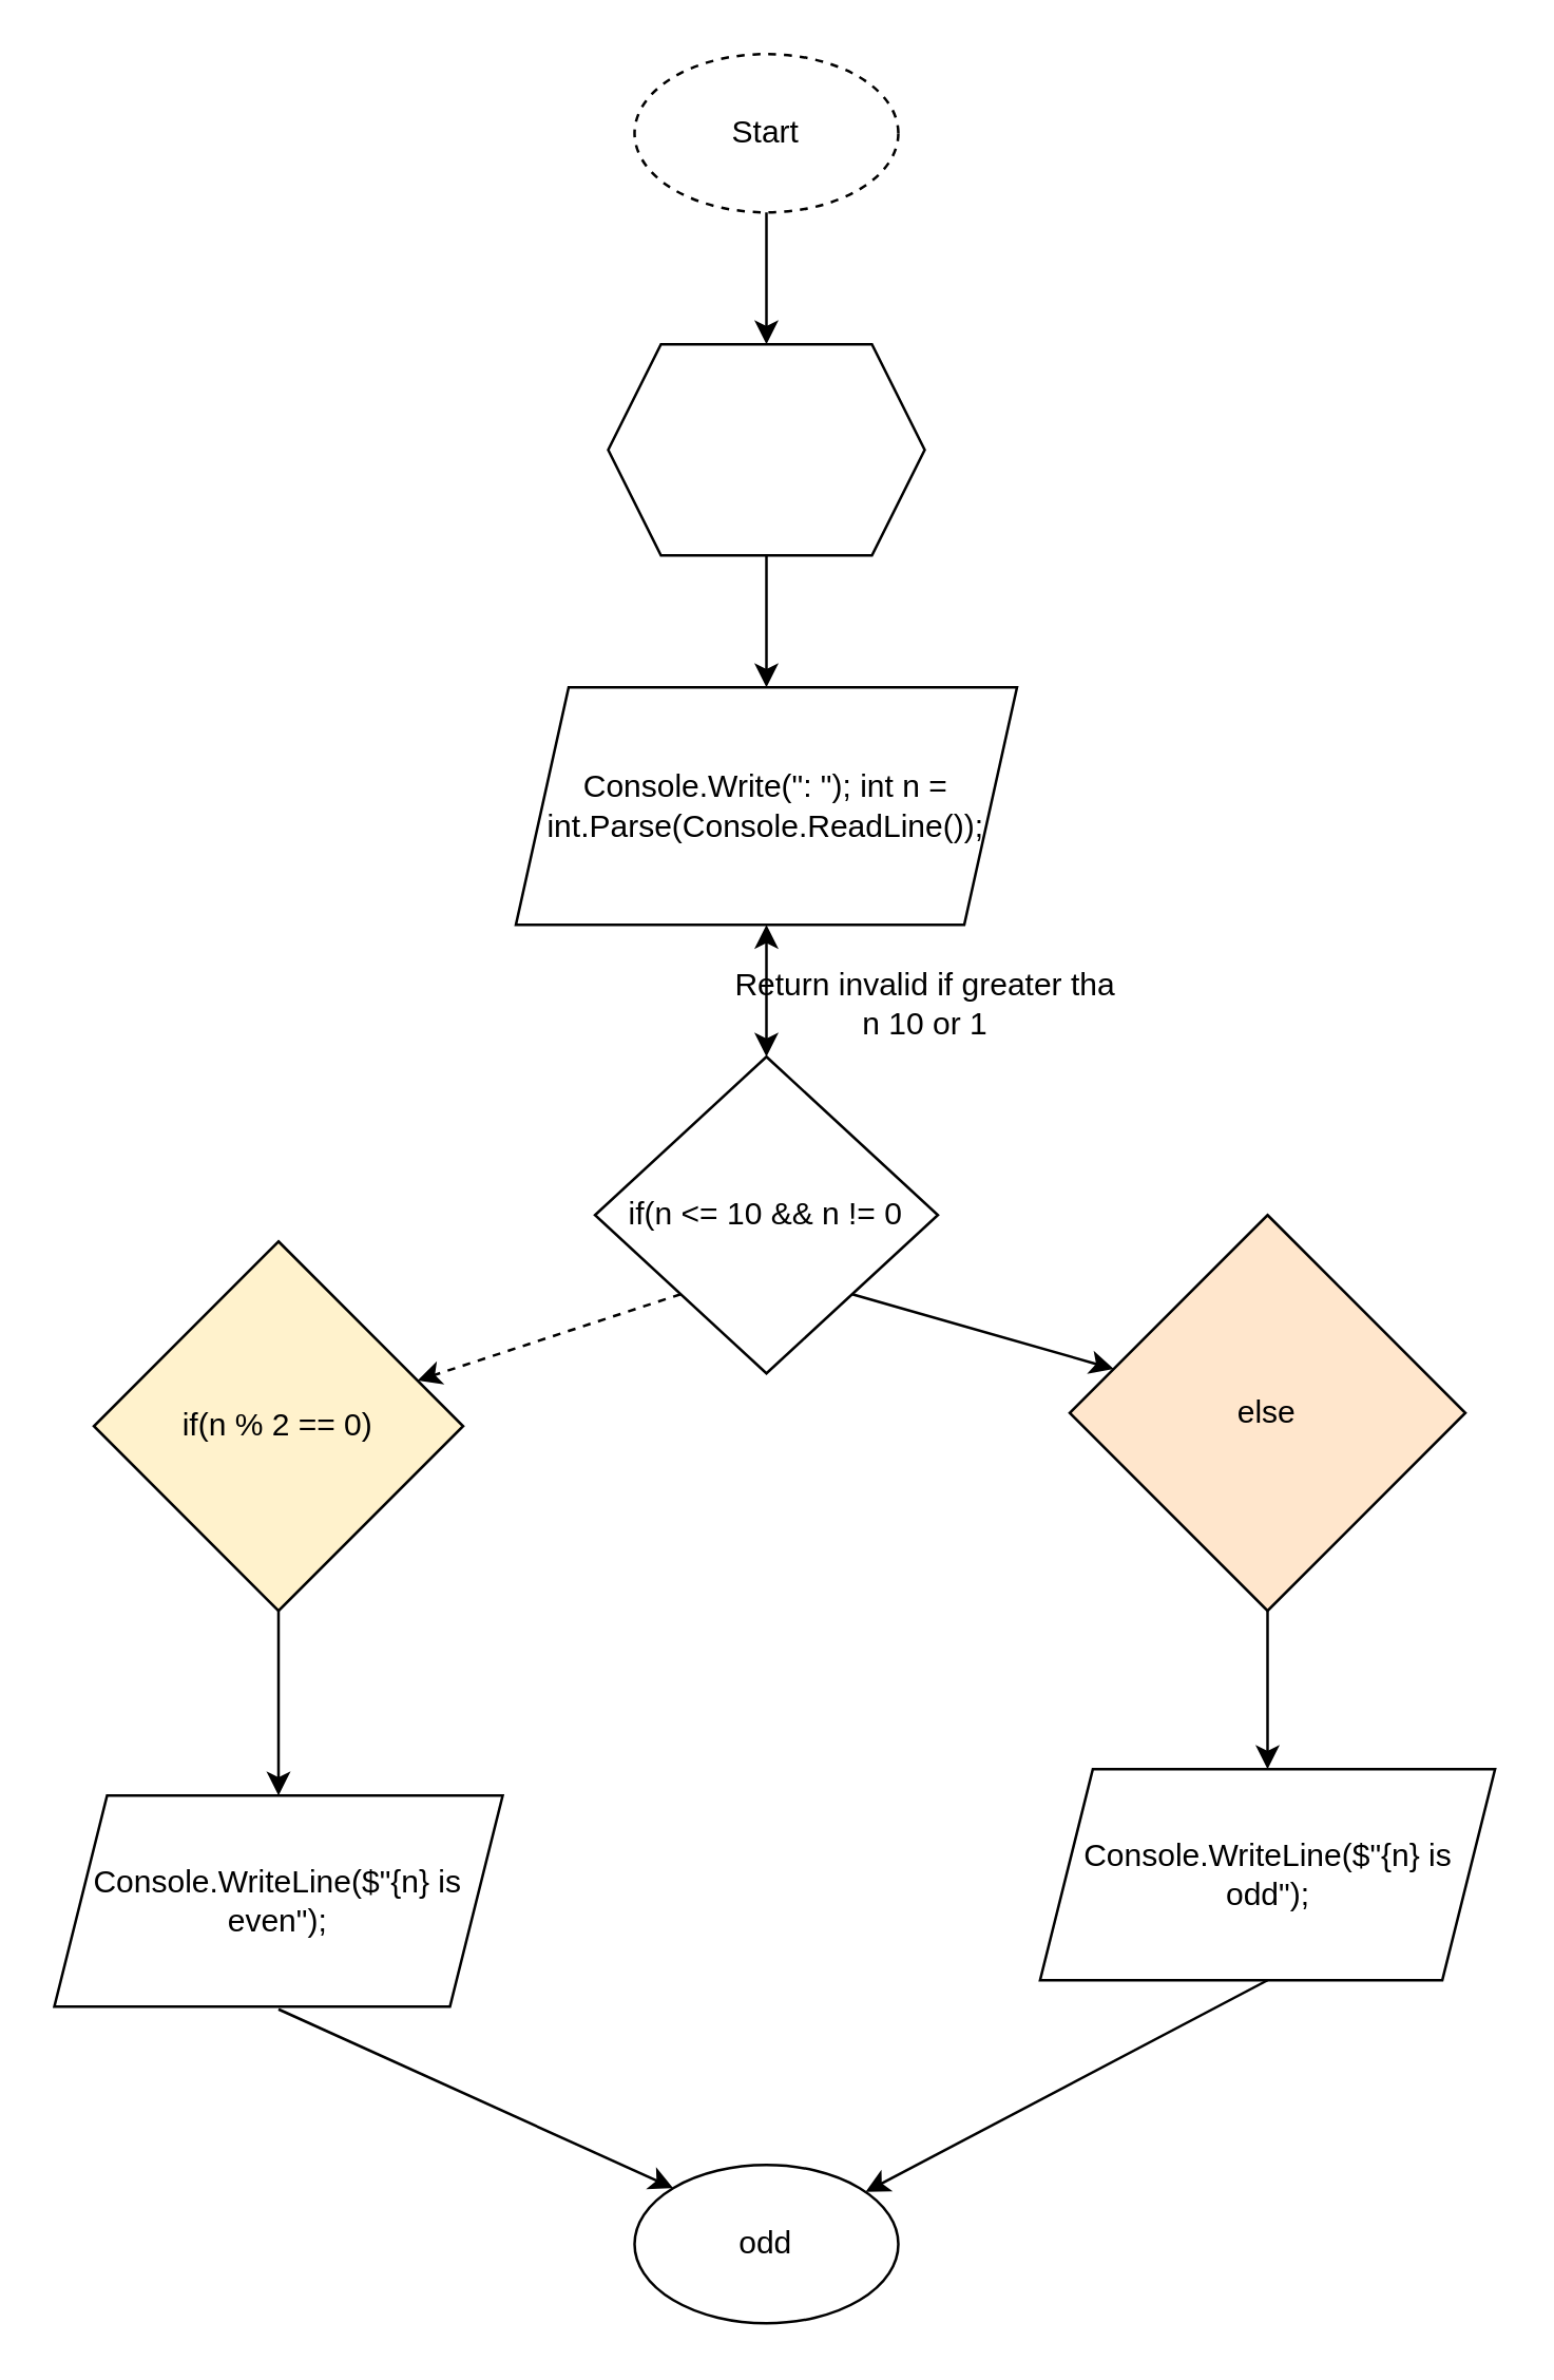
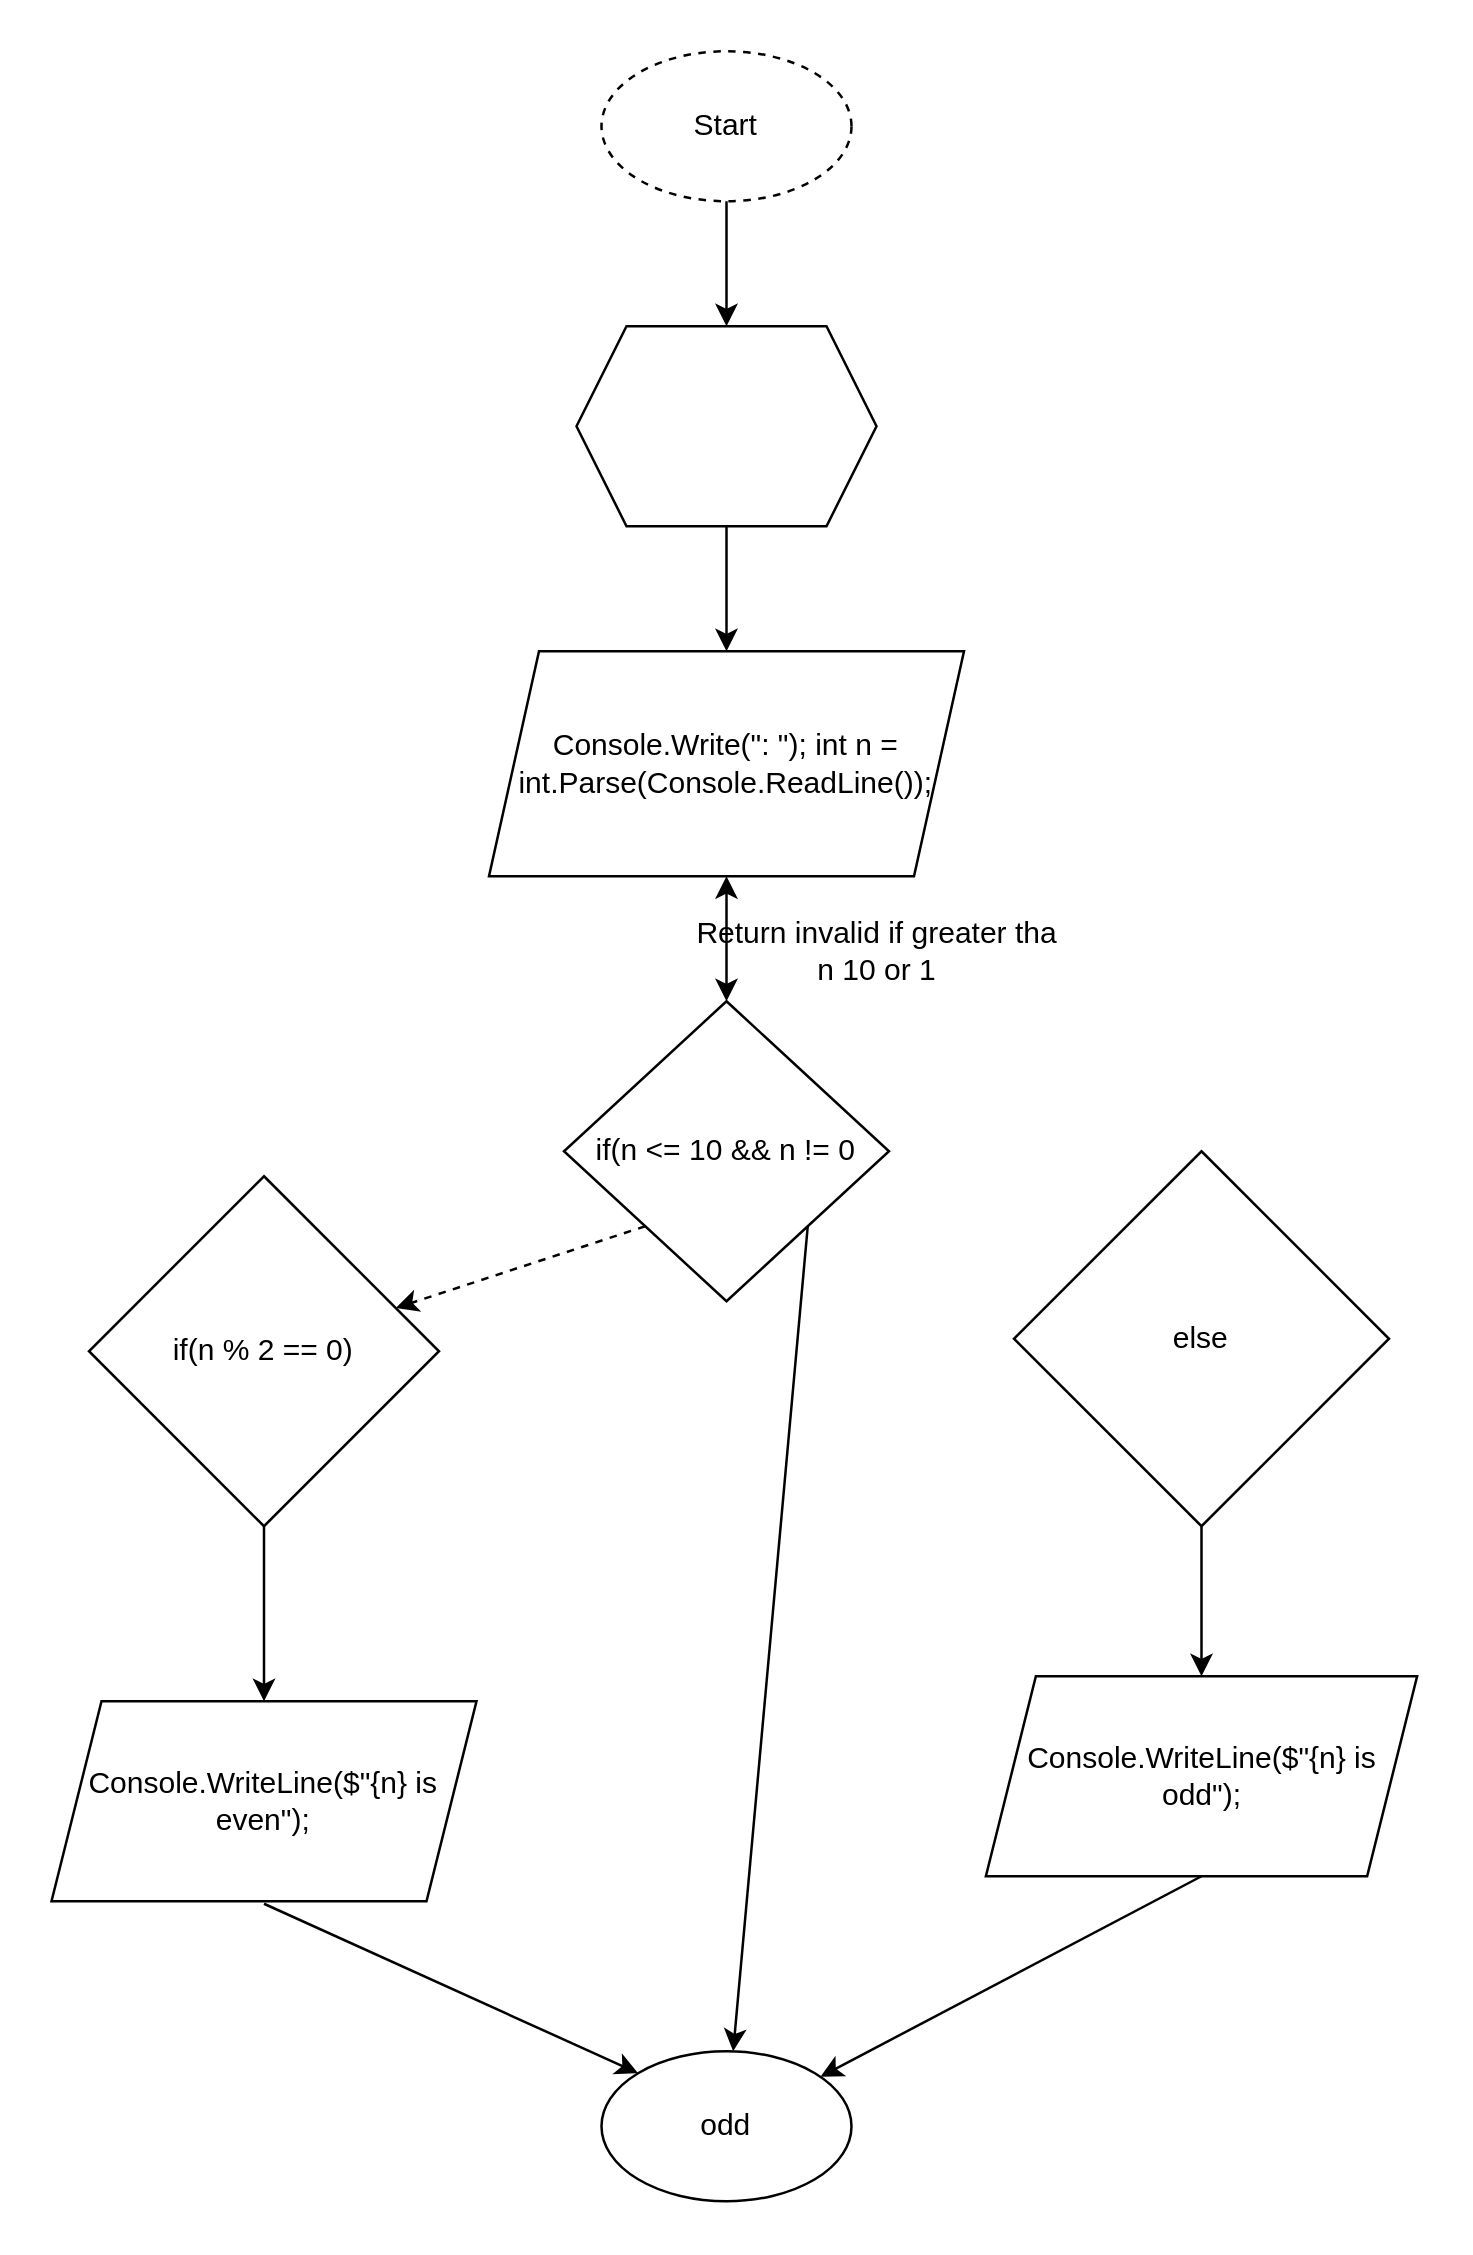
- <mxCell id="9" value="" style="endArrow=classic;html=1;rounded=0;exitX=1;exitY=1;exitDx=0;exitDy=0;" edge="1" parent="1" source="5" target="7"><mxGeometry width="50" height="50" relative="1" as="geometry"><mxPoint x="243" y="500" as="sourcePoint" /><mxPoint x="141" y="556" as="targetPoint" /></mxGeometry></mxCell>
+ <mxCell id="9" value="" style="endArrow=classic;html=1;rounded=0;exitX=1;exitY=1;exitDx=0;exitDy=0;" edge="1" parent="1" source="5" target="18"><mxGeometry width="50" height="50" relative="1" as="geometry"><mxPoint x="243" y="500" as="sourcePoint" /><mxPoint x="141" y="556" as="targetPoint" /></mxGeometry></mxCell>
- <mxCell id="7" value="else" style="rhombus;whiteSpace=wrap;html=1;fillColor=#ffe6cc;" vertex="1" parent="1"><mxGeometry x="405" y="460" width="150" height="150" as="geometry" /></mxCell>
+ <mxCell id="7" value="else" style="rhombus;whiteSpace=wrap;html=1;" vertex="1" parent="1"><mxGeometry x="405" y="460" width="150" height="150" as="geometry" /></mxCell>
- <mxCell id="6" value="if(n % 2 == 0)" style="rhombus;whiteSpace=wrap;html=1;fillColor=#fff2cc;" vertex="1" parent="1"><mxGeometry x="35" y="470" width="140" height="140" as="geometry" /></mxCell>
+ <mxCell id="6" value="if(n % 2 == 0)" style="rhombus;whiteSpace=wrap;html=1;" vertex="1" parent="1"><mxGeometry x="35" y="470" width="140" height="140" as="geometry" /></mxCell>
